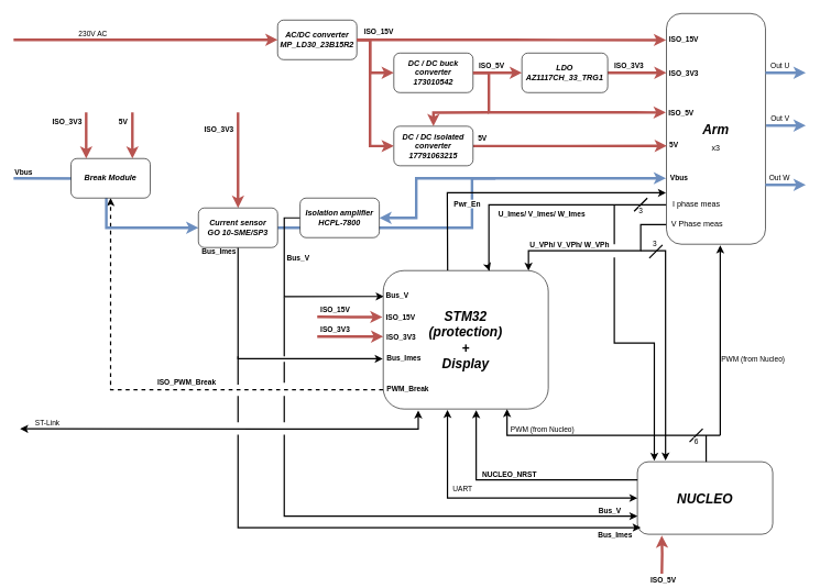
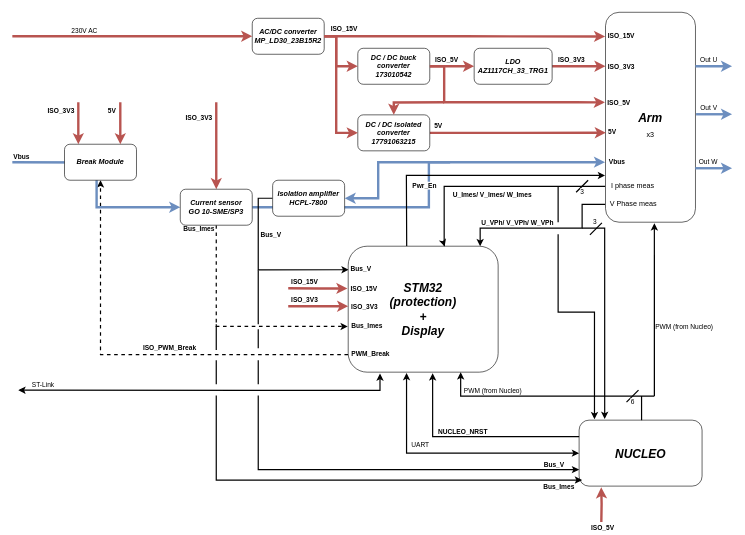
- <mxCell id="57" value="" style="endArrow=classic;html=1;rounded=0;exitX=0.5;exitY=1;exitDx=0;exitDy=0;entryX=-0.003;entryY=0.637;entryDx=0;entryDy=0;entryPerimeter=0;edgeStyle=orthogonalEdgeStyle;strokeWidth=2;" parent="1" source="62" target="45" edge="1"><mxGeometry width="50" height="50" relative="1" as="geometry"><mxPoint x="370" y="430" as="sourcePoint" /><mxPoint x="420" y="380" as="targetPoint" /><Array as="points"><mxPoint x="360" y="544" /><mxPoint x="579" y="544" /></Array></mxGeometry></mxCell>
+ <mxCell id="57" value="" style="endArrow=classic;html=1;rounded=0;exitX=0.5;exitY=1;exitDx=0;exitDy=0;entryX=-0.003;entryY=0.637;entryDx=0;entryDy=0;entryPerimeter=0;edgeStyle=orthogonalEdgeStyle;strokeWidth=2;dashed=1;" parent="1" source="62" target="45" edge="1"><mxGeometry width="50" height="50" relative="1" as="geometry"><mxPoint x="370" y="430" as="sourcePoint" /><mxPoint x="420" y="380" as="targetPoint" /><Array as="points"><mxPoint x="360" y="544" /><mxPoint x="579" y="544" /></Array></mxGeometry></mxCell>
